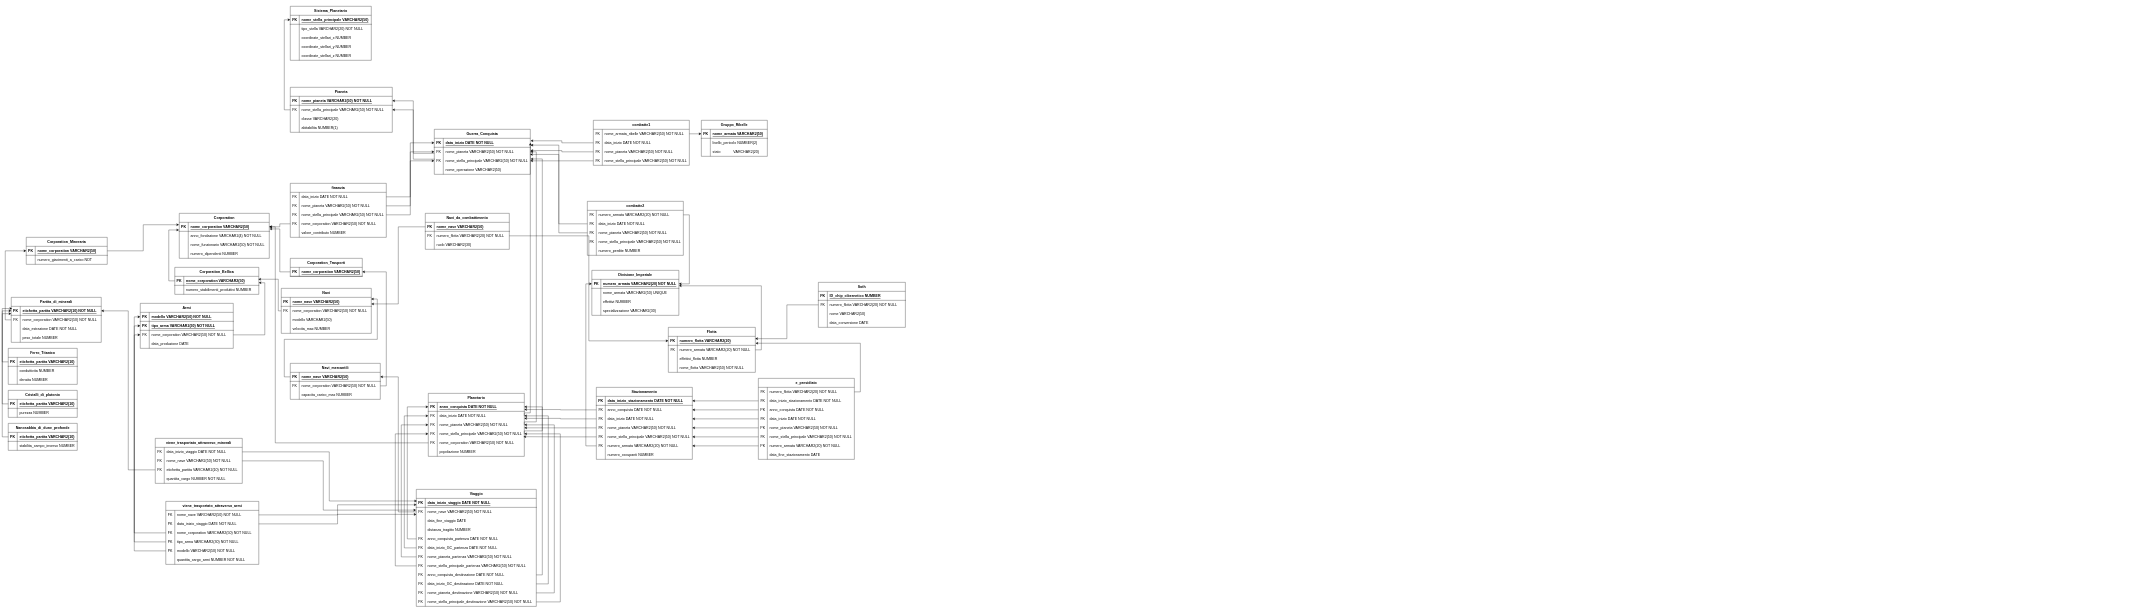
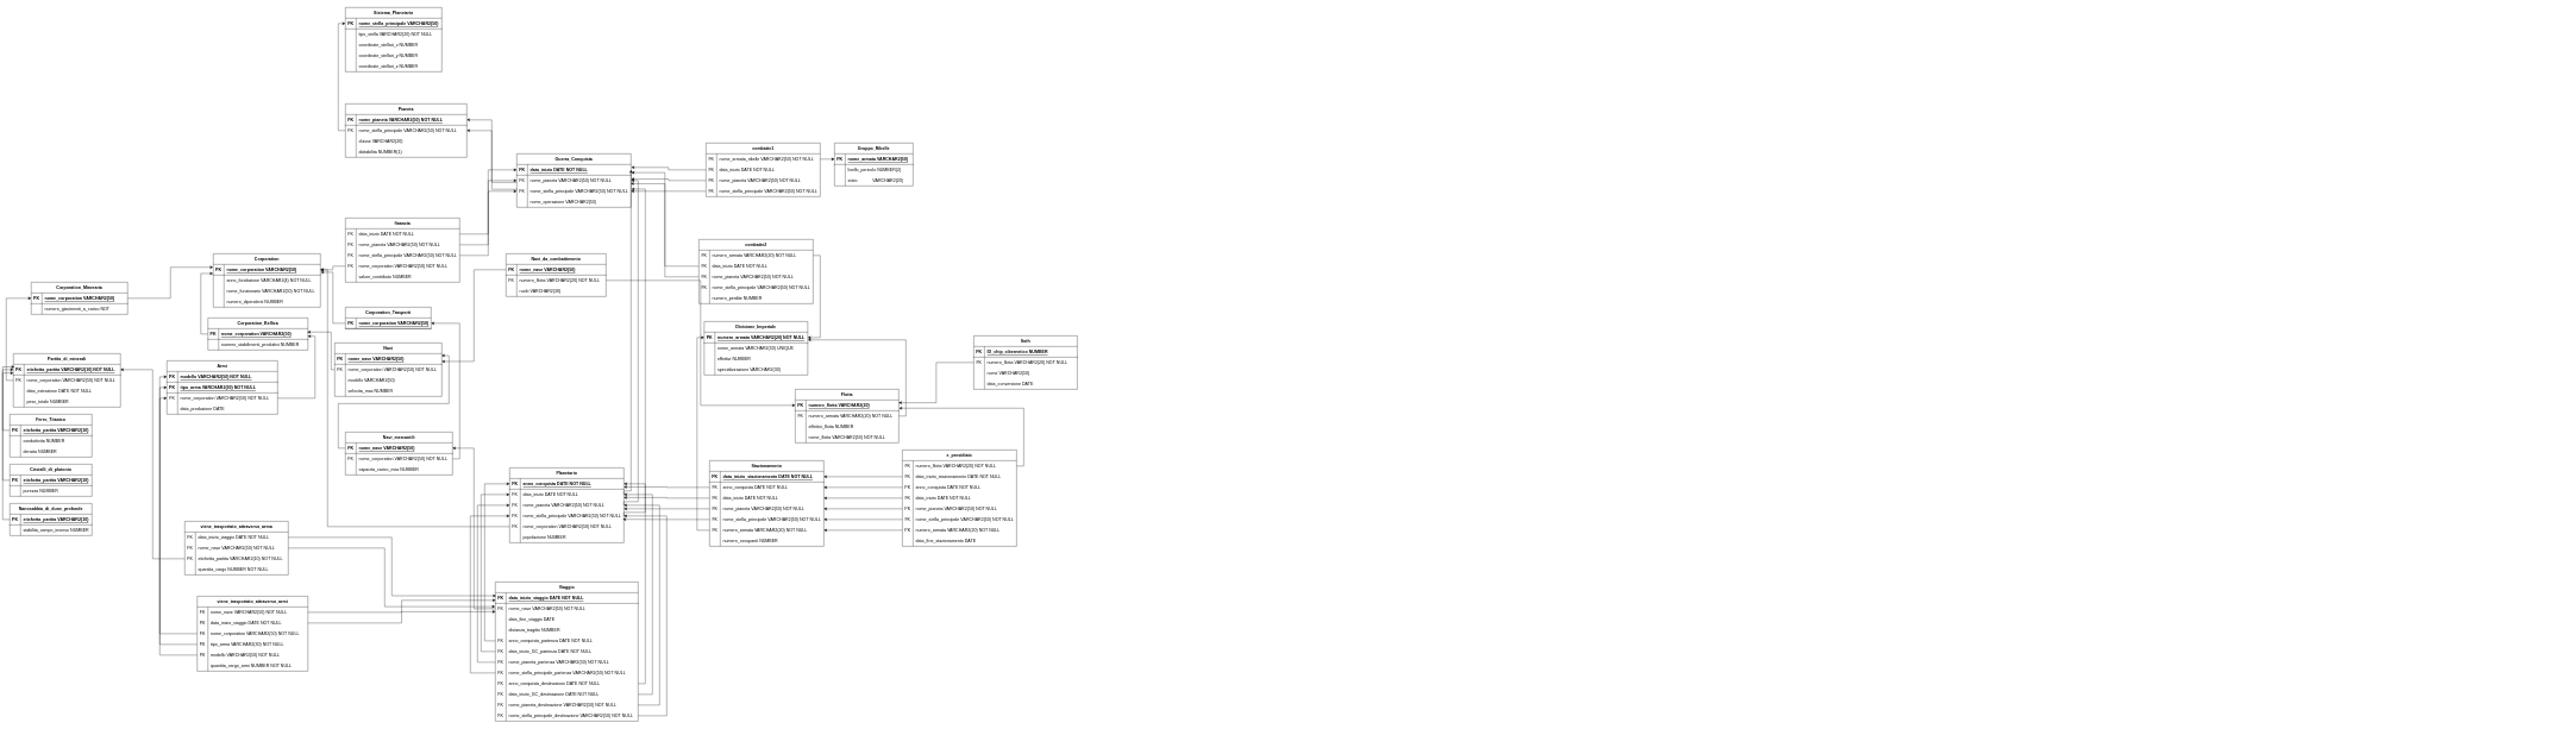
- <mxCell id="194" value="viene_trasportato_attraverso_minerali" style="shape=table;startSize=30;container=1;collapsible=1;childLayout=tableLayout;fixedRows=1;rowLines=0;fontStyle=1;align=center;resizeLast=1;" vertex="1" parent="1"><mxGeometry x="510" y="1460" width="290" height="150" as="geometry" /></mxCell>
+ <mxCell id="194" value="viene_trasportato_attraverso_arma" style="shape=table;startSize=30;container=1;collapsible=1;childLayout=tableLayout;fixedRows=1;rowLines=0;fontStyle=1;align=center;resizeLast=1;" vertex="1" parent="1"><mxGeometry x="510" y="1460" width="290" height="150" as="geometry" /></mxCell>
